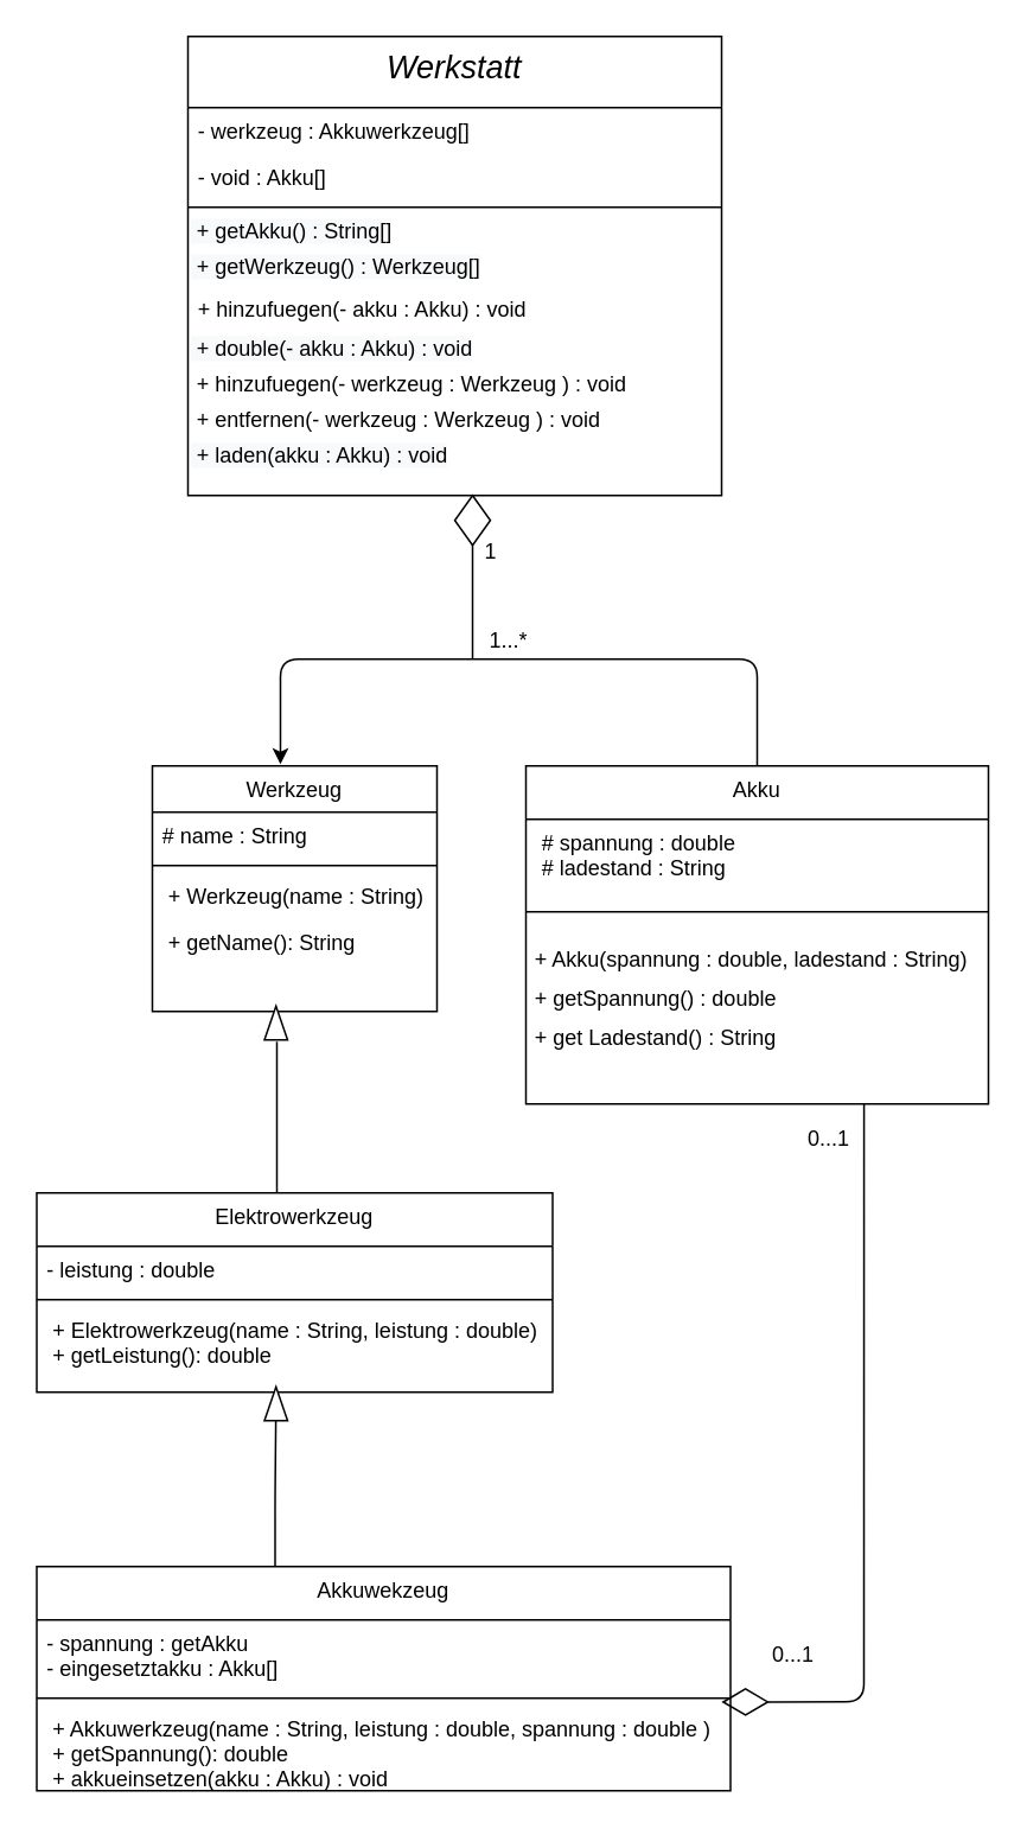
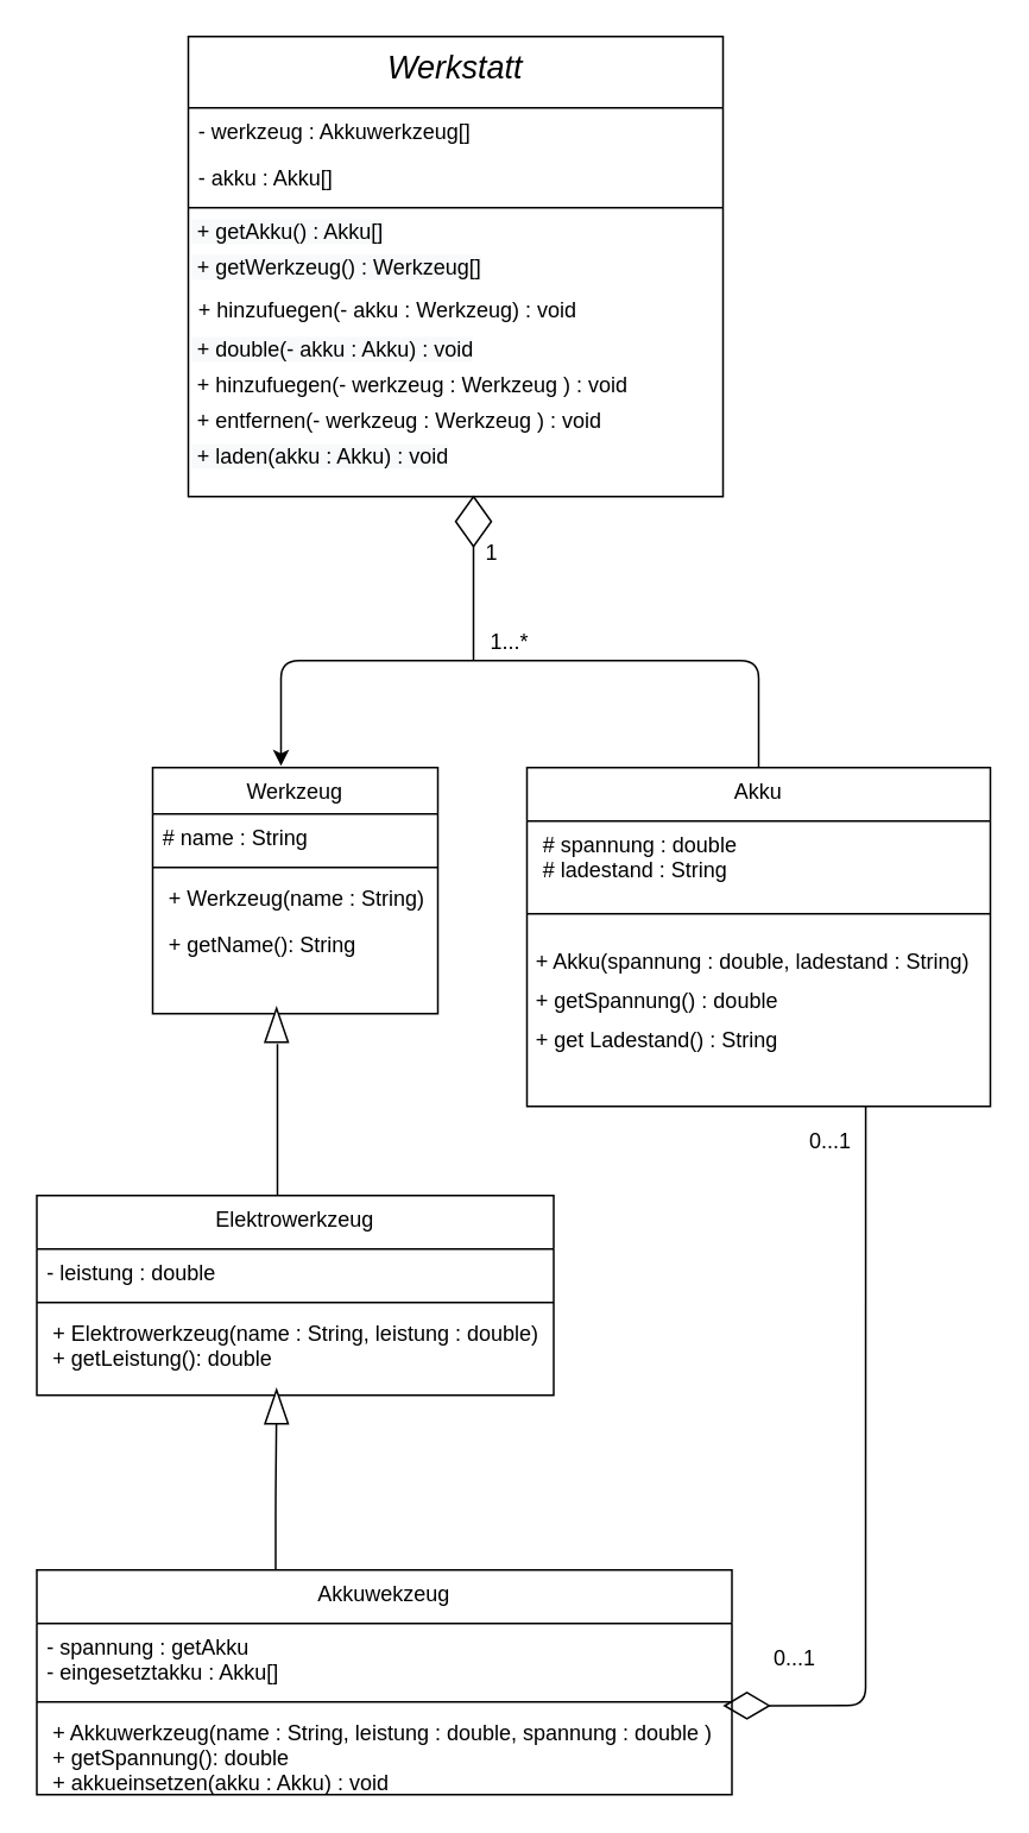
- <mxCell id="4" value="- void : Akku[]" style="text;align=left;verticalAlign=top;spacingLeft=4;spacingRight=4;overflow=hidden;rotatable=0;points=[[0,0.5],[1,0.5]];portConstraint=eastwest;rounded=0;shadow=0;html=0;" parent="2" vertex="1"><mxGeometry y="66" width="300" height="26" as="geometry" /></mxCell>
+ <mxCell id="4" value="- akku : Akku[]" style="text;align=left;verticalAlign=top;spacingLeft=4;spacingRight=4;overflow=hidden;rotatable=0;points=[[0,0.5],[1,0.5]];portConstraint=eastwest;rounded=0;shadow=0;html=0;" parent="2" vertex="1"><mxGeometry y="66" width="300" height="26" as="geometry" /></mxCell>
- <mxCell id="6" value="&lt;span style=&quot;color: rgb(0 , 0 , 0) ; font-family: &amp;#34;helvetica&amp;#34; ; font-size: 12px ; font-style: normal ; font-weight: 400 ; letter-spacing: normal ; text-indent: 0px ; text-transform: none ; word-spacing: 0px ; background-color: rgb(248 , 249 , 250) ; display: inline ; float: none&quot;&gt;&amp;nbsp;+ getAkku() : String[]&lt;/span&gt;" style="text;html=1;resizable=0;autosize=1;align=left;verticalAlign=middle;points=[];fillColor=none;strokeColor=none;rounded=0;" vertex="1" parent="2"><mxGeometry y="100" width="300" height="20" as="geometry" /></mxCell>
+ <mxCell id="6" value="&lt;span style=&quot;color: rgb(0 , 0 , 0) ; font-family: &amp;#34;helvetica&amp;#34; ; font-size: 12px ; font-style: normal ; font-weight: 400 ; letter-spacing: normal ; text-indent: 0px ; text-transform: none ; word-spacing: 0px ; background-color: rgb(248 , 249 , 250) ; display: inline ; float: none&quot;&gt;&amp;nbsp;+ getAkku() : Akku[]&lt;/span&gt;" style="text;html=1;resizable=0;autosize=1;align=left;verticalAlign=middle;points=[];fillColor=none;strokeColor=none;rounded=0;" vertex="1" parent="2"><mxGeometry y="100" width="300" height="20" as="geometry" /></mxCell>
- <mxCell id="8" value="+ hinzufuegen(- akku : Akku) : void" style="text;align=left;verticalAlign=top;spacingLeft=4;spacingRight=4;overflow=hidden;rotatable=0;points=[[0,0.5],[1,0.5]];portConstraint=eastwest;" parent="2" vertex="1"><mxGeometry y="140" width="300" height="26" as="geometry" /></mxCell>
+ <mxCell id="8" value="+ hinzufuegen(- akku : Werkzeug) : void" style="text;align=left;verticalAlign=top;spacingLeft=4;spacingRight=4;overflow=hidden;rotatable=0;points=[[0,0.5],[1,0.5]];portConstraint=eastwest;" parent="2" vertex="1"><mxGeometry y="140" width="300" height="26" as="geometry" /></mxCell>
